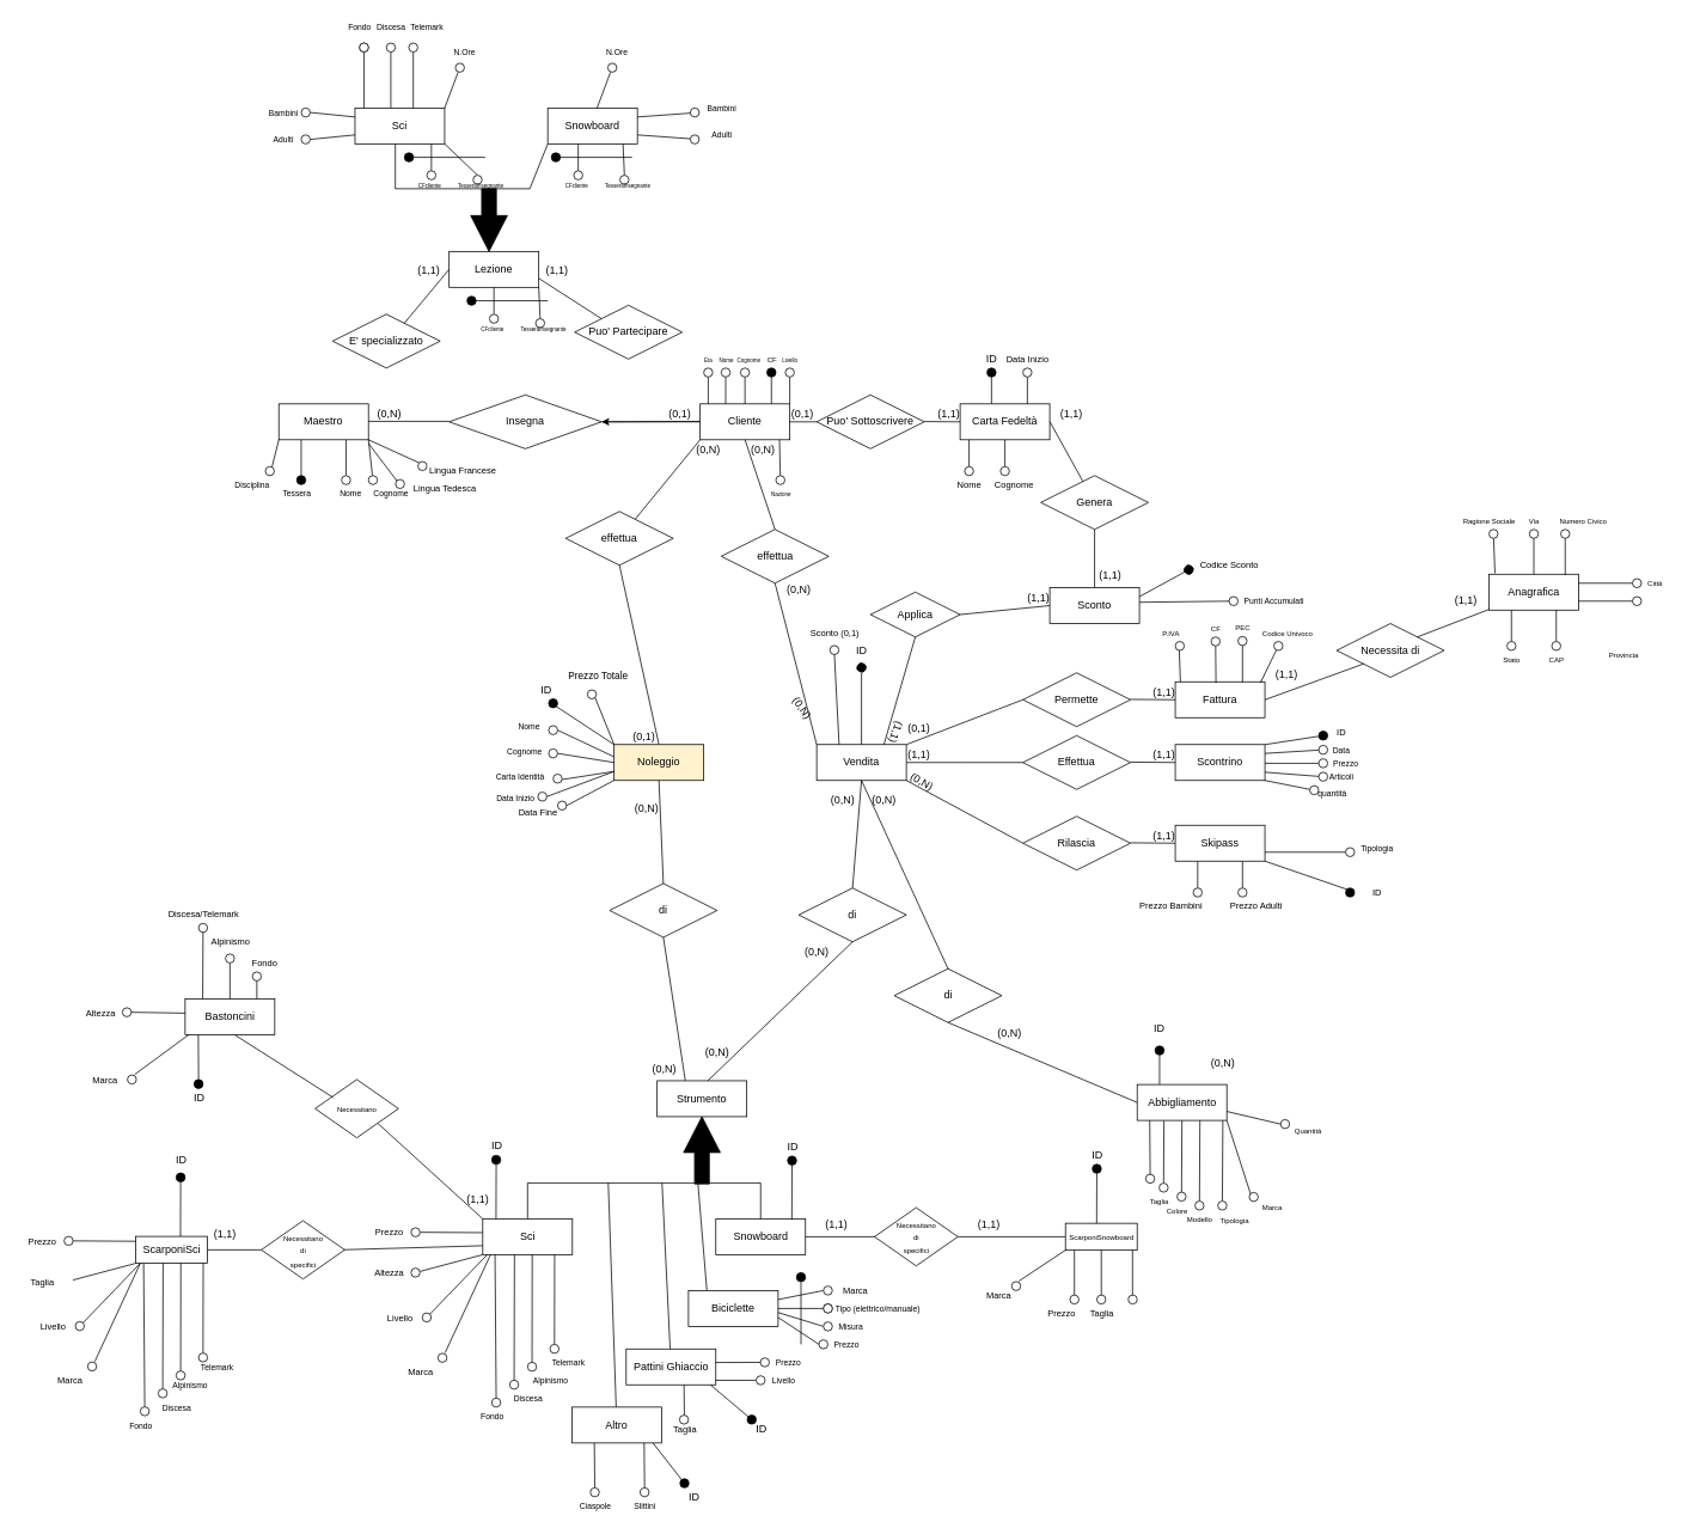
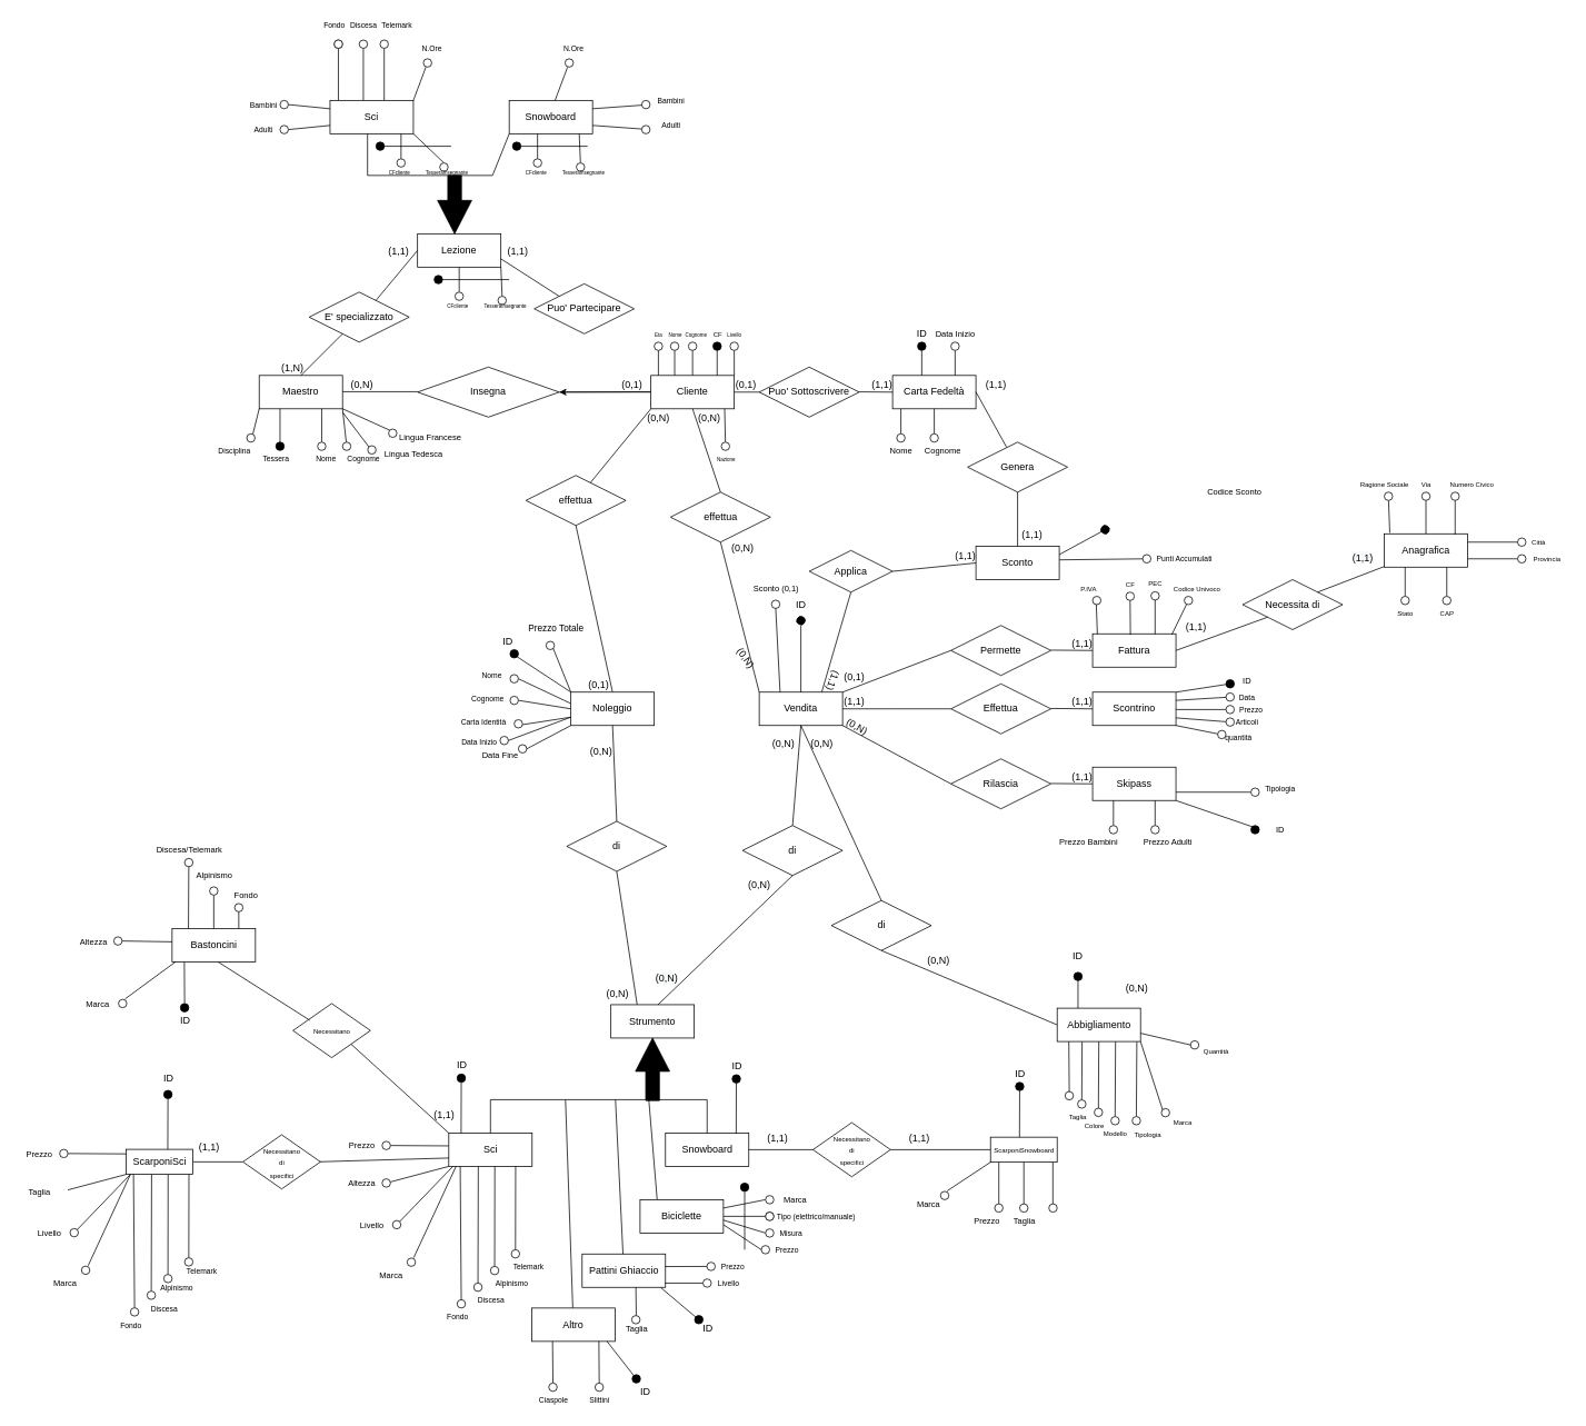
+ <mxCell id="63" value="" style="endArrow=none;html=1;rounded=0;exitX=0.5;exitY=0;exitDx=0;exitDy=0;" parent="1" source="62" target="65" edge="1"><mxGeometry relative="1" as="geometry"><mxPoint x="440" y="410" as="sourcePoint" /><mxPoint y="390" as="targetPoint" x="420" /></mxGeometry></mxCell>
+ <mxCell id="64" value="(1,N)" style="resizable=0;html=1;align=left;verticalAlign=bottom;" parent="63" connectable="0" vertex="1"><mxGeometry x="-1" relative="1" as="geometry"><mxPoint x="-25" as="offset" /></mxGeometry></mxCell>
- <mxCell id="258" value="&lt;font style=&quot;font-size: 10px&quot;&gt;Codice Sconto&lt;/font&gt;" style="text;html=1;align=center;verticalAlign=middle;resizable=0;points=[];autosize=1;" parent="1" vertex="1"><mxGeometry x="1330" y="620" width="80" height="20" as="geometry" /></mxCell>
+ <mxCell id="258" value="&lt;font style=&quot;font-size: 10px&quot;&gt;Codice Sconto&lt;/font&gt;" style="text;html=1;align=center;verticalAlign=middle;resizable=0;points=[];autosize=1;" parent="1" vertex="1"><mxGeometry x="1440" y="580" width="80" height="20" as="geometry" /></mxCell>
- <mxCell id="190" value="&lt;font style=&quot;font-size: 8px&quot;&gt;Provincia&lt;/font&gt;" style="text;html=1;align=center;verticalAlign=middle;resizable=0;points=[];autosize=1;" parent="1" vertex="1"><mxGeometry x="1785" y="720" width="50" height="20" as="geometry" /></mxCell>
+ <mxCell id="190" value="&lt;font style=&quot;font-size: 8px&quot;&gt;Provincia&lt;/font&gt;" style="text;html=1;align=center;verticalAlign=middle;resizable=0;points=[];autosize=1;" parent="1" vertex="1"><mxGeometry x="1830" y="660" width="50" height="20" as="geometry" /></mxCell>
- <mxCell id="23" value="Noleggio" style="whiteSpace=wrap;html=1;align=center;fillColor=#fff2cc;" parent="1" vertex="1"><mxGeometry x="684" y="830" width="100" height="40" as="geometry" /></mxCell>
+ <mxCell id="23" value="Noleggio" style="whiteSpace=wrap;html=1;align=center;fillColor=#FFFFFF;" parent="1" vertex="1"><mxGeometry x="684" y="830" width="100" height="40" as="geometry" /></mxCell>
